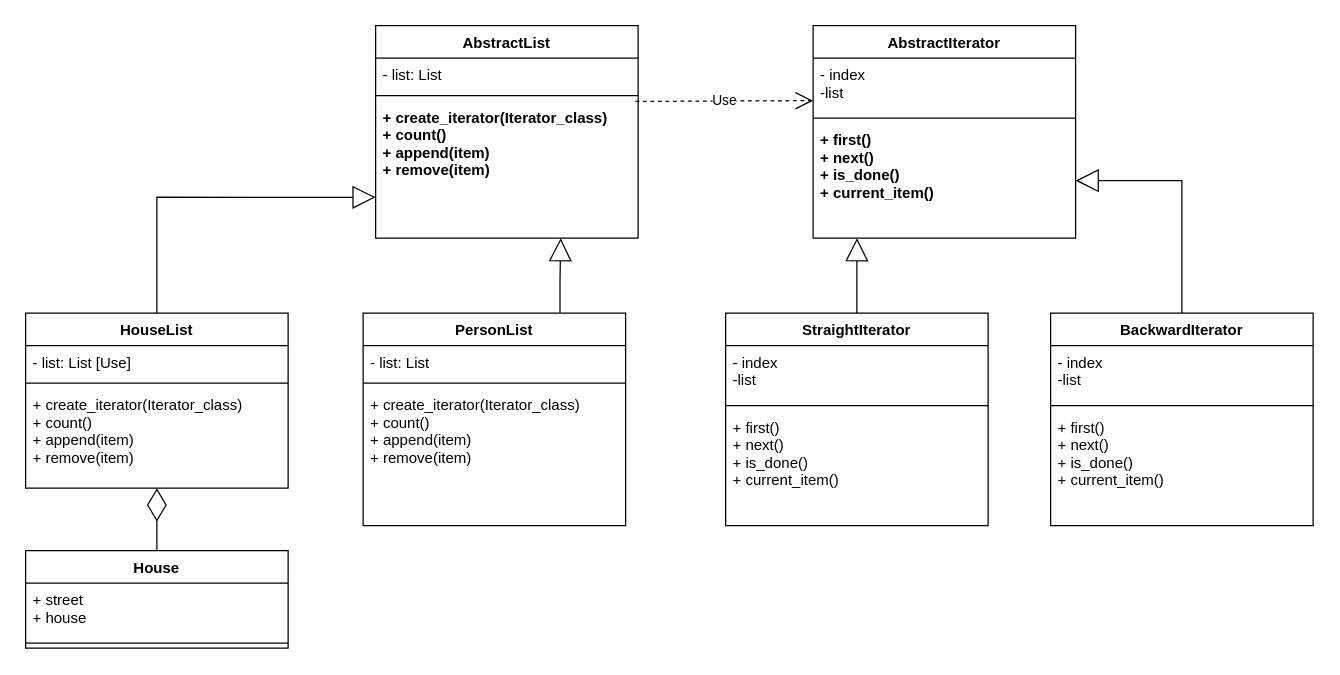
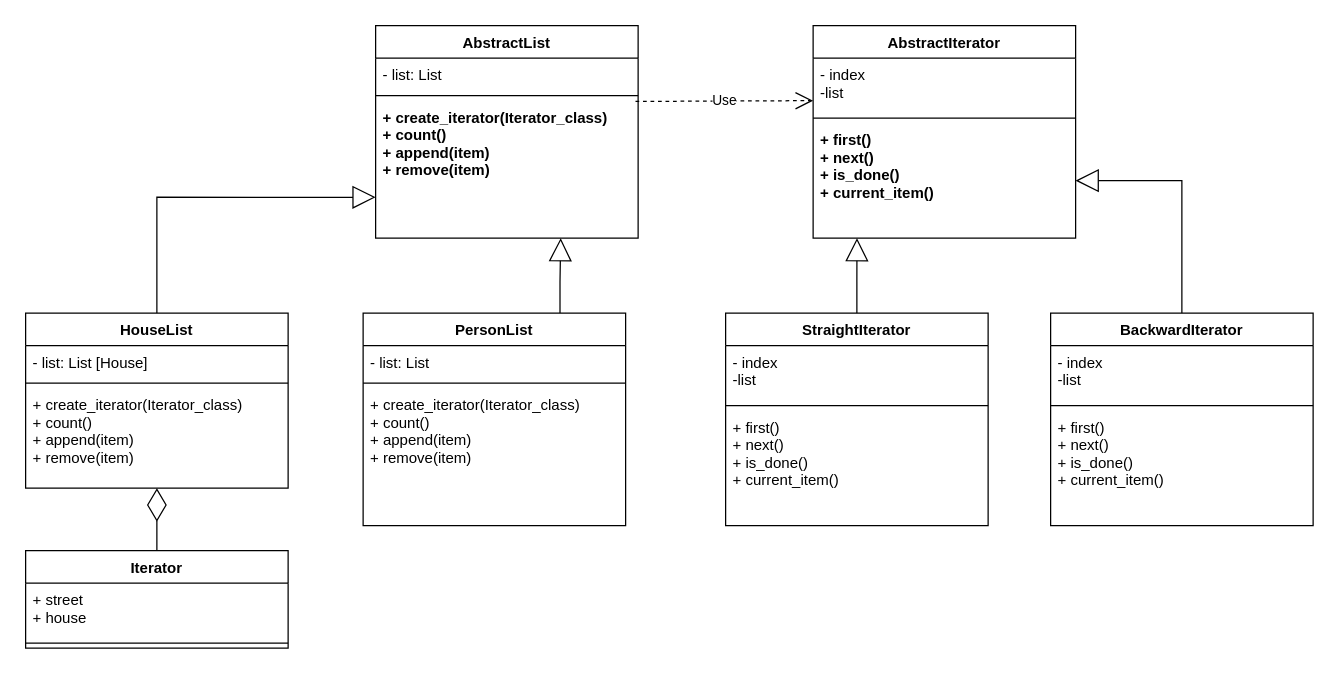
- <mxCell id="27" value="- list: List [Use]" style="text;strokeColor=none;fillColor=none;align=left;verticalAlign=top;spacingLeft=4;spacingRight=4;overflow=hidden;rotatable=0;points=[[0,0.5],[1,0.5]];portConstraint=eastwest;" parent="26" vertex="1"><mxGeometry y="26" width="210" height="26" as="geometry" /></mxCell>
+ <mxCell id="27" value="- list: List [House]" style="text;strokeColor=none;fillColor=none;align=left;verticalAlign=top;spacingLeft=4;spacingRight=4;overflow=hidden;rotatable=0;points=[[0,0.5],[1,0.5]];portConstraint=eastwest;" parent="26" vertex="1"><mxGeometry y="26" width="210" height="26" as="geometry" /></mxCell>
- <mxCell id="32" value="House" style="swimlane;fontStyle=1;align=center;verticalAlign=top;childLayout=stackLayout;horizontal=1;startSize=26;horizontalStack=0;resizeParent=1;resizeParentMax=0;resizeLast=0;collapsible=1;marginBottom=0;" vertex="1" parent="1"><mxGeometry x="20" y="440" width="210" height="78" as="geometry" /></mxCell>
+ <mxCell id="32" value="Iterator" style="swimlane;fontStyle=1;align=center;verticalAlign=top;childLayout=stackLayout;horizontal=1;startSize=26;horizontalStack=0;resizeParent=1;resizeParentMax=0;resizeLast=0;collapsible=1;marginBottom=0;" vertex="1" parent="1"><mxGeometry x="20" y="440" width="210" height="78" as="geometry" /></mxCell>
